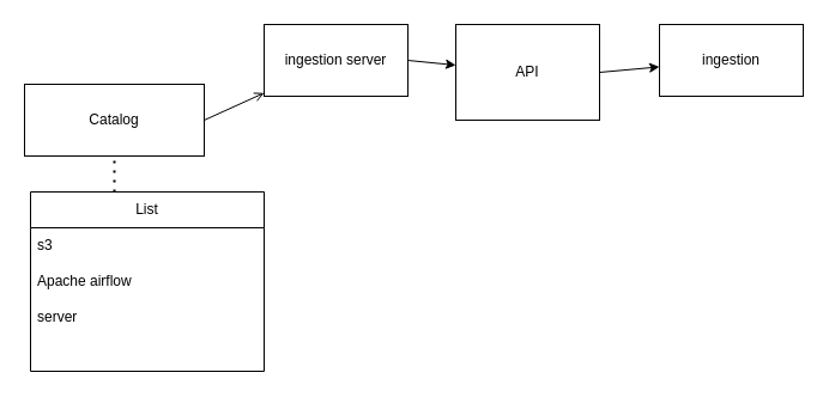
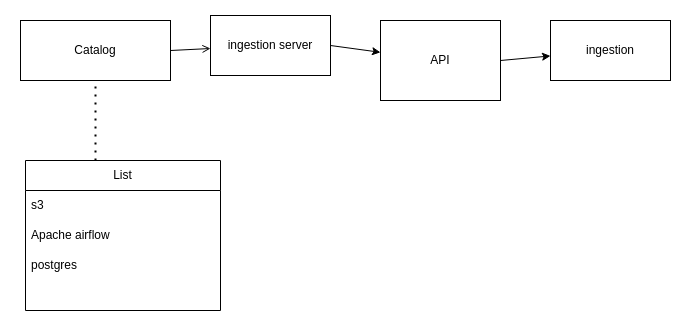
- <mxCell id="4" value="ingestion server" style="rounded=0;whiteSpace=wrap;html=1;" vertex="1" parent="1"><mxGeometry x="220" y="20" width="120" height="60" as="geometry" /></mxCell>
+ <mxCell id="4" value="ingestion server" style="rounded=0;whiteSpace=wrap;html=1;" vertex="1" parent="1"><mxGeometry x="210" y="15" width="120" height="60" as="geometry" /></mxCell>
- <mxCell id="2" value="Catalog" style="rounded=0;whiteSpace=wrap;html=1;" vertex="1" parent="1"><mxGeometry x="20" y="70" width="150" height="60" as="geometry" /></mxCell>
+ <mxCell id="2" value="Catalog" style="rounded=0;whiteSpace=wrap;html=1;" vertex="1" parent="1"><mxGeometry x="20" y="20" width="150" height="60" as="geometry" /></mxCell>
- <mxCell id="13" value="server" style="text;strokeColor=none;fillColor=none;align=left;verticalAlign=middle;spacingLeft=4;spacingRight=4;overflow=hidden;points=[[0,0.5],[1,0.5]];portConstraint=eastwest;rotatable=0;whiteSpace=wrap;html=1;" vertex="1" parent="10"><mxGeometry y="90" width="195" height="30" as="geometry" /></mxCell>
+ <mxCell id="13" value="postgres" style="text;strokeColor=none;fillColor=none;align=left;verticalAlign=middle;spacingLeft=4;spacingRight=4;overflow=hidden;points=[[0,0.5],[1,0.5]];portConstraint=eastwest;rotatable=0;whiteSpace=wrap;html=1;" vertex="1" parent="10"><mxGeometry y="90" width="195" height="30" as="geometry" /></mxCell>
